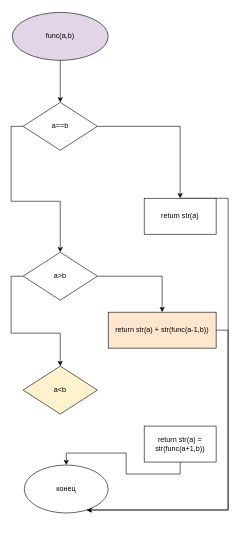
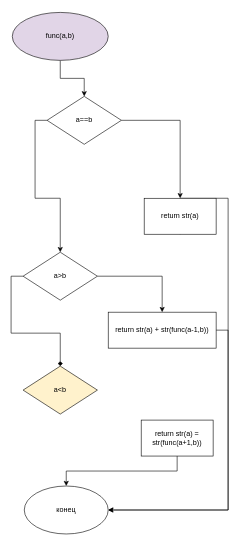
- <mxCell id="6" value="a==b" style="rhombus;whiteSpace=wrap;html=1;" vertex="1" parent="1"><mxGeometry x="38" y="170" width="124" height="80" as="geometry" /></mxCell>
+ <mxCell id="6" value="a==b" style="rhombus;whiteSpace=wrap;html=1;" vertex="1" parent="1"><mxGeometry x="78" y="160" width="124" height="80" as="geometry" /></mxCell>
- <mxCell id="13" value="return str(a) + str(func(a-1,b))" style="rounded=0;whiteSpace=wrap;html=1;fillColor=#ffe6cc;" vertex="1" parent="1"><mxGeometry x="180" y="520" width="180" height="60" as="geometry" /></mxCell>
+ <mxCell id="13" value="return str(a) + str(func(a-1,b))" style="rounded=0;whiteSpace=wrap;html=1;" vertex="1" parent="1"><mxGeometry x="180" y="520" width="180" height="60" as="geometry" /></mxCell>
- <mxCell id="10" style="edgeStyle=orthogonalEdgeStyle;rounded=0;orthogonalLoop=1;jettySize=auto;html=1;exitX=0;exitY=0.5;exitDx=0;exitDy=0;" edge="1" parent="1" source="11" target="14"><mxGeometry relative="1" as="geometry" /></mxCell>
+ <mxCell id="10" style="edgeStyle=orthogonalEdgeStyle;rounded=0;orthogonalLoop=1;jettySize=auto;html=1;exitX=0;exitY=0.5;exitDx=0;exitDy=0;endArrow=diamond;" edge="1" parent="1" source="11" target="14"><mxGeometry relative="1" as="geometry" /></mxCell>
- <mxCell id="16" value="return str(a) = str(func(a+1,b))" style="rounded=0;whiteSpace=wrap;html=1;" vertex="1" parent="1"><mxGeometry x="240" y="710" width="120" height="60" as="geometry" /></mxCell>
+ <mxCell id="16" value="return str(a) = str(func(a+1,b))" style="rounded=0;whiteSpace=wrap;html=1;" vertex="1" parent="1"><mxGeometry x="235" y="700" width="120" height="60" as="geometry" /></mxCell>
- <mxCell id="17" value="конец" style="ellipse;whiteSpace=wrap;html=1;" vertex="1" parent="1"><mxGeometry x="40" y="775" width="140" height="80" as="geometry" /></mxCell>
+ <mxCell id="17" value="конец" style="ellipse;whiteSpace=wrap;html=1;" vertex="1" parent="1"><mxGeometry x="40" y="810" width="140" height="80" as="geometry" /></mxCell>
